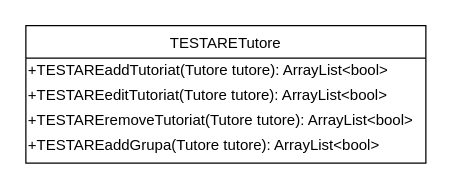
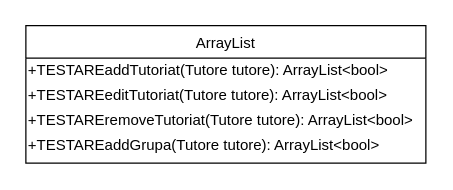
- <mxCell id="2" value="TESTARETutore" style="swimlane;fontStyle=0;align=center;verticalAlign=top;childLayout=stackLayout;horizontal=1;startSize=26;horizontalStack=0;resizeParent=1;resizeLast=0;collapsible=1;marginBottom=0;rounded=0;shadow=0;strokeWidth=1;" parent="1" vertex="1"><mxGeometry x="20" y="20" width="320" height="110" as="geometry"><mxRectangle x="550" y="140" width="160" height="26" as="alternateBounds" /></mxGeometry></mxCell>
+ <mxCell id="2" value="ArrayList" style="swimlane;fontStyle=0;align=center;verticalAlign=top;childLayout=stackLayout;horizontal=1;startSize=26;horizontalStack=0;resizeParent=1;resizeLast=0;collapsible=1;marginBottom=0;rounded=0;shadow=0;strokeWidth=1;" parent="1" vertex="1"><mxGeometry x="20" y="20" width="320" height="110" as="geometry"><mxRectangle x="550" y="140" width="160" height="26" as="alternateBounds" /></mxGeometry></mxCell>
